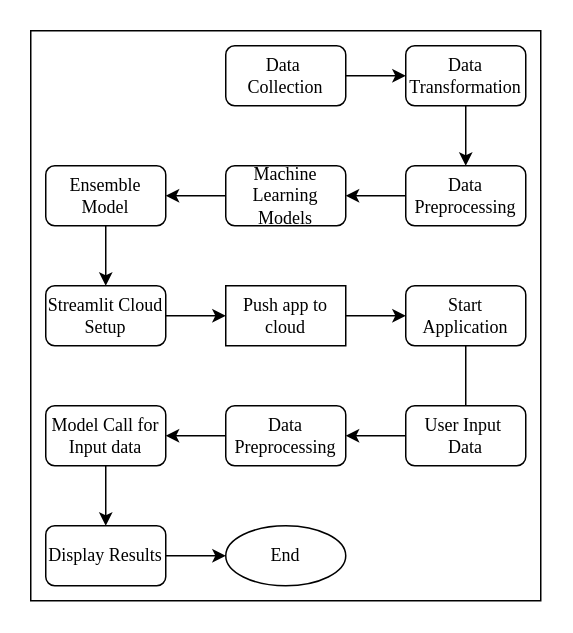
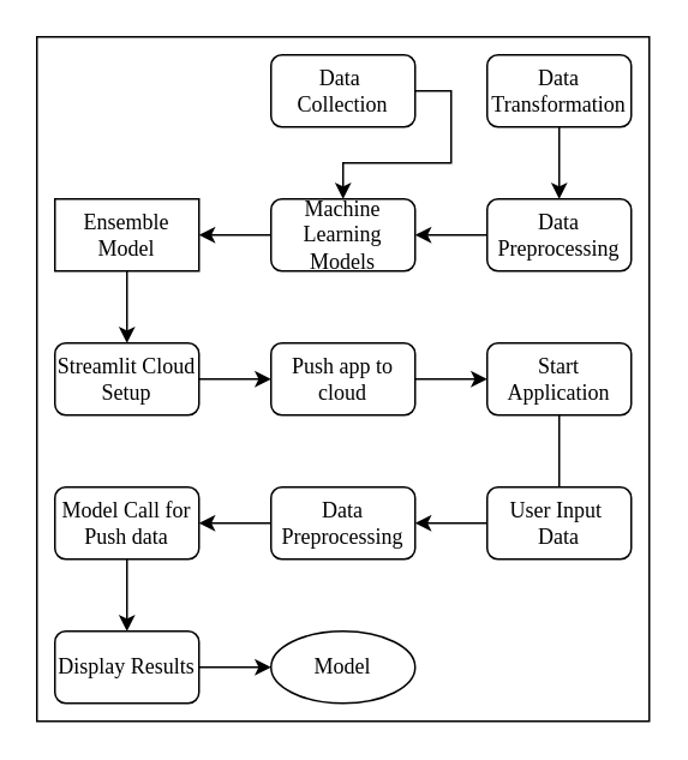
- <mxCell id="3" style="edgeStyle=orthogonalEdgeStyle;rounded=0;orthogonalLoop=1;jettySize=auto;html=1;exitX=1;exitY=0.5;exitDx=0;exitDy=0;entryX=0;entryY=0.5;entryDx=0;entryDy=0;fontFamily=Times New Roman;" edge="1" parent="1" source="4" target="6"><mxGeometry relative="1" as="geometry" /></mxCell>
+ <mxCell id="3" style="edgeStyle=orthogonalEdgeStyle;rounded=0;orthogonalLoop=1;jettySize=auto;html=1;exitX=1;exitY=0.5;exitDx=0;exitDy=0;fontFamily=Times New Roman;" edge="1" parent="1" source="4" target="10"><mxGeometry relative="1" as="geometry" /></mxCell>
- <mxCell id="12" value="Ensemble Model" style="rounded=1;whiteSpace=wrap;html=1;fontFamily=Times New Roman;" vertex="1" parent="1"><mxGeometry x="30" y="110" width="80" height="40" as="geometry" /></mxCell>
+ <mxCell id="12" value="Ensemble Model" style="whiteSpace=wrap;html=1;fontFamily=Times New Roman;rounded=0;" vertex="1" parent="1"><mxGeometry x="30" y="110" width="80" height="40" as="geometry" /></mxCell>
- <mxCell id="16" value="Push app to cloud" style="whiteSpace=wrap;html=1;fontFamily=Times New Roman;rounded=0;" vertex="1" parent="1"><mxGeometry x="150" y="190" width="80" height="40" as="geometry" /></mxCell>
+ <mxCell id="16" value="Push app to cloud" style="rounded=1;whiteSpace=wrap;html=1;fontFamily=Times New Roman;" vertex="1" parent="1"><mxGeometry x="150" y="190" width="80" height="40" as="geometry" /></mxCell>
- <mxCell id="24" value="Model Call for Input data" style="rounded=1;whiteSpace=wrap;html=1;fontFamily=Times New Roman;" vertex="1" parent="1"><mxGeometry x="30" y="270" width="80" height="40" as="geometry" /></mxCell>
+ <mxCell id="24" value="Model Call for Push data" style="rounded=1;whiteSpace=wrap;html=1;fontFamily=Times New Roman;" vertex="1" parent="1"><mxGeometry x="30" y="270" width="80" height="40" as="geometry" /></mxCell>
- <mxCell id="27" value="End" style="ellipse;whiteSpace=wrap;html=1;fontFamily=Times New Roman;" vertex="1" parent="1"><mxGeometry x="150" y="350" width="80" height="40" as="geometry" /></mxCell>
+ <mxCell id="27" value="Model" style="ellipse;whiteSpace=wrap;html=1;fontFamily=Times New Roman;" vertex="1" parent="1"><mxGeometry x="150" y="350" width="80" height="40" as="geometry" /></mxCell>
